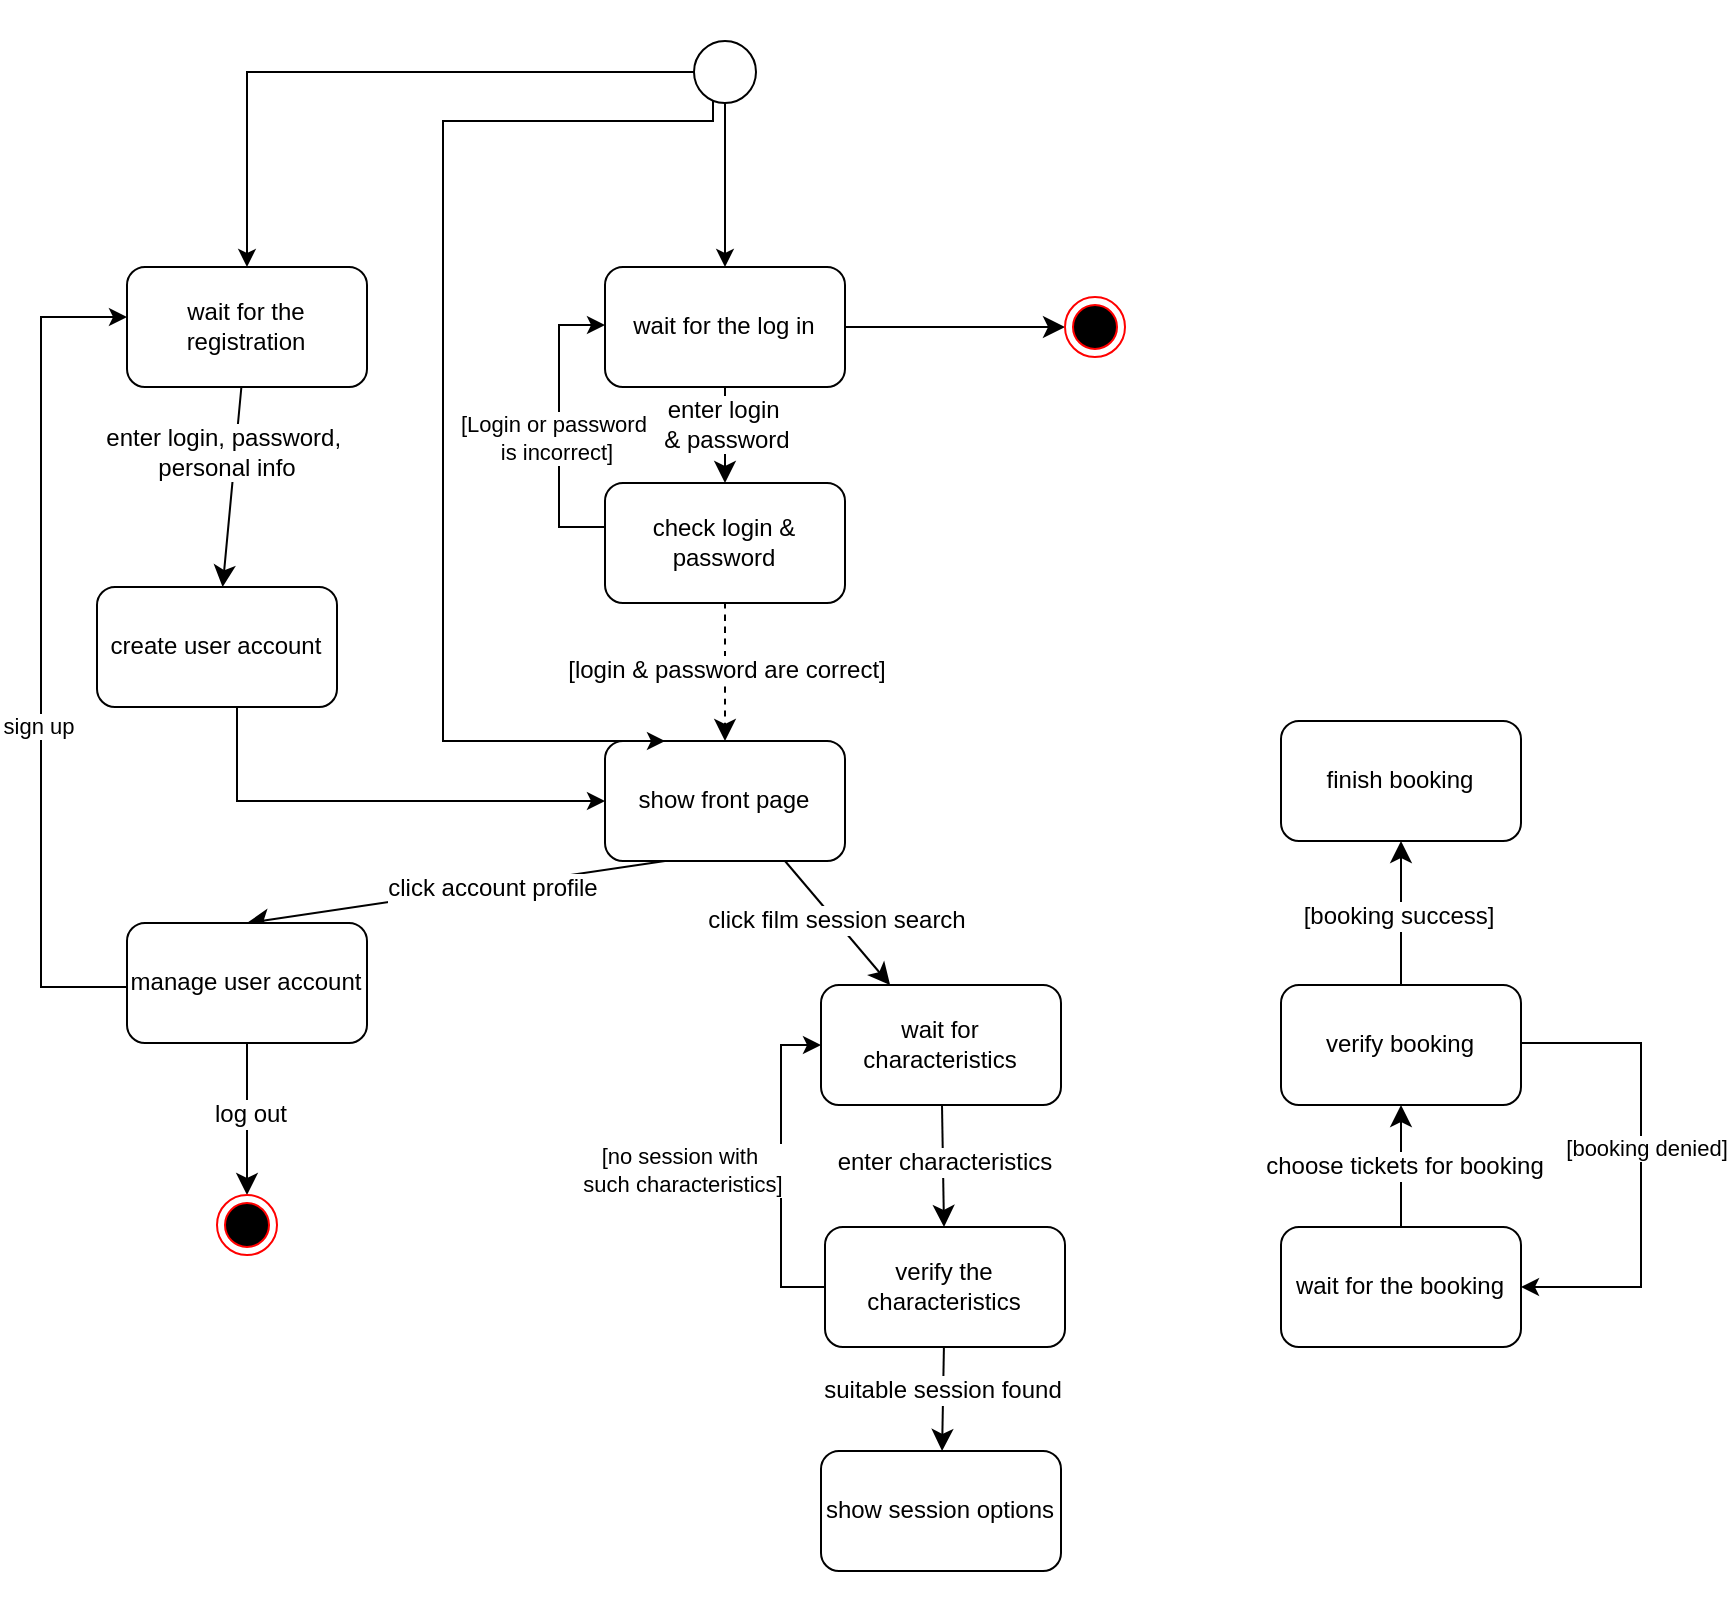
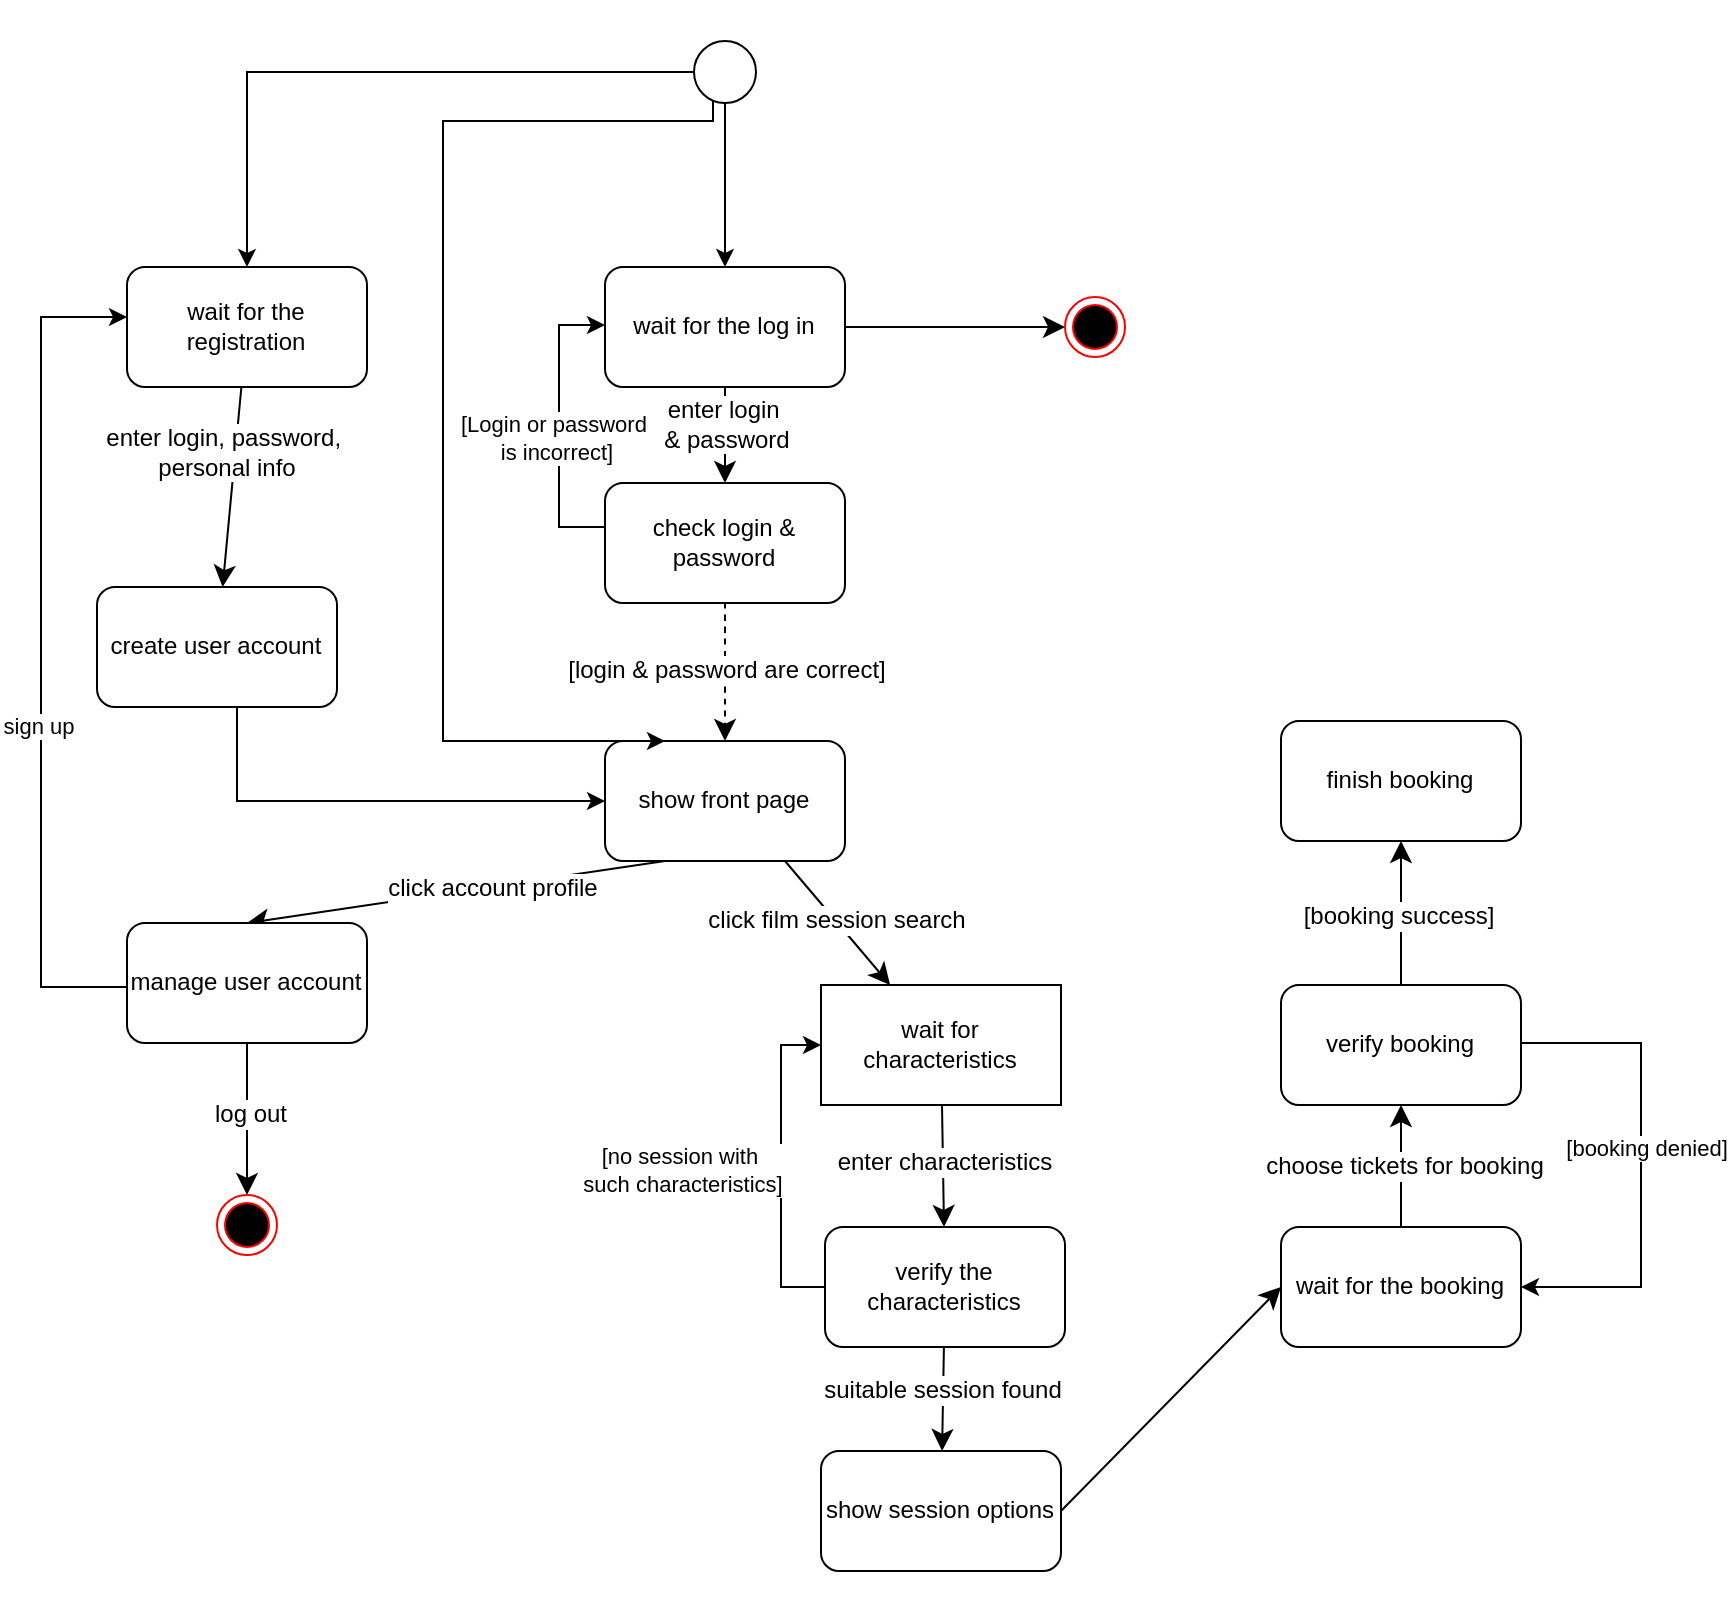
- <mxCell id="23" value="wait for characteristics" style="rounded=1;whiteSpace=wrap;html=1;" parent="1" vertex="1"><mxGeometry x="410" y="492" width="120" height="60" as="geometry" /></mxCell>
+ <mxCell id="23" value="wait for characteristics" style="whiteSpace=wrap;html=1;rounded=0;" parent="1" vertex="1"><mxGeometry x="410" y="492" width="120" height="60" as="geometry" /></mxCell>
+ <mxCell id="29" style="edgeStyle=none;curved=1;rounded=0;orthogonalLoop=1;jettySize=auto;html=1;exitX=1;exitY=0.5;exitDx=0;exitDy=0;entryX=0;entryY=0.5;entryDx=0;entryDy=0;fontSize=12;startSize=8;endSize=8;" parent="1" source="30" target="33" edge="1"><mxGeometry relative="1" as="geometry" /></mxCell>
